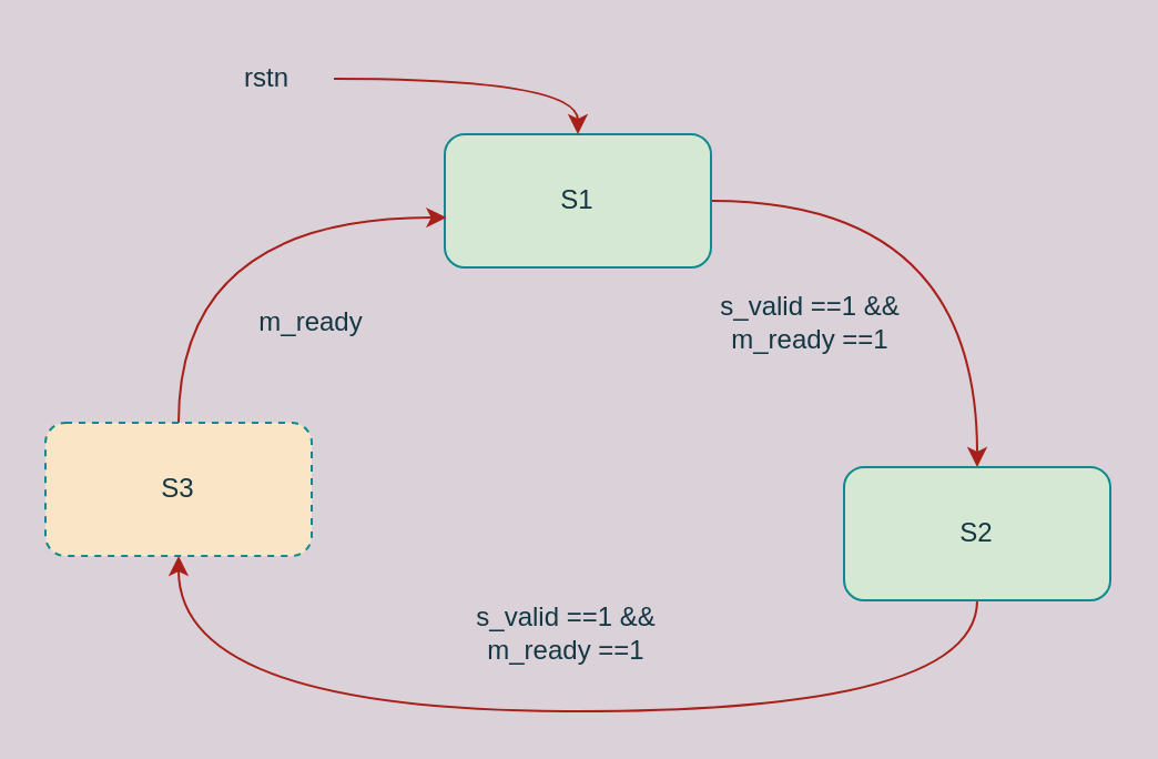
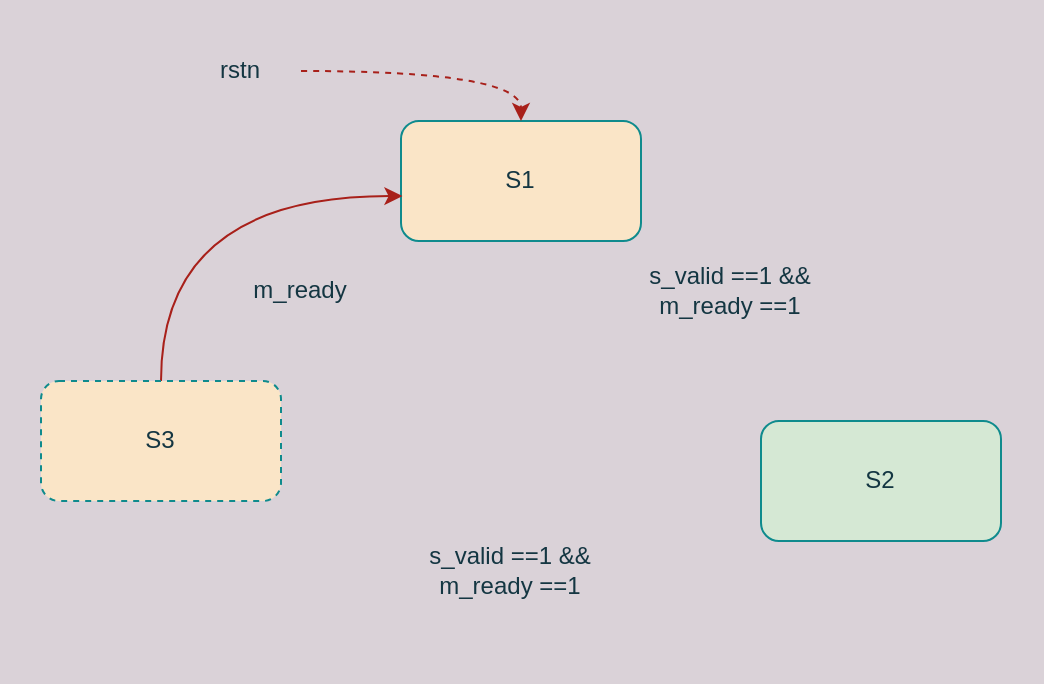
- <mxCell id="8" style="edgeStyle=orthogonalEdgeStyle;curved=1;orthogonalLoop=1;jettySize=auto;html=1;exitX=1;exitY=0.5;exitDx=0;exitDy=0;entryX=0.5;entryY=0;entryDx=0;entryDy=0;labelBackgroundColor=#DAD2D8;strokeColor=#A8201A;fontColor=#143642;" parent="1" source="9" target="3" edge="1"><mxGeometry relative="1" as="geometry" /></mxCell>
+ <mxCell id="8" style="edgeStyle=orthogonalEdgeStyle;curved=1;orthogonalLoop=1;jettySize=auto;html=1;exitX=1;exitY=0.5;exitDx=0;exitDy=0;entryX=0.5;entryY=0;entryDx=0;entryDy=0;labelBackgroundColor=#DAD2D8;strokeColor=#A8201A;fontColor=#143642;dashed=1;" parent="1" source="9" target="3" edge="1"><mxGeometry relative="1" as="geometry" /></mxCell>
- <mxCell id="3" value="S1" style="rounded=1;whiteSpace=wrap;html=1;fillColor=#d5e8d4;strokeColor=#0F8B8D;fontColor=#143642;" parent="1" vertex="1"><mxGeometry x="200" y="60" width="120" height="60" as="geometry" /></mxCell>
+ <mxCell id="3" value="S1" style="rounded=1;whiteSpace=wrap;html=1;fillColor=#FAE5C7;strokeColor=#0F8B8D;fontColor=#143642;" parent="1" vertex="1"><mxGeometry x="200" y="60" width="120" height="60" as="geometry" /></mxCell>
- <mxCell id="2" style="edgeStyle=orthogonalEdgeStyle;orthogonalLoop=1;jettySize=auto;html=1;exitX=1;exitY=0.5;exitDx=0;exitDy=0;entryX=0.5;entryY=0;entryDx=0;entryDy=0;curved=1;labelBackgroundColor=#DAD2D8;strokeColor=#A8201A;fontColor=#143642;" parent="1" source="3" target="7" edge="1"><mxGeometry relative="1" as="geometry" /></mxCell>
- <mxCell id="12" value="m_ready" style="text;html=1;strokeColor=none;fillColor=none;align=center;verticalAlign=middle;whiteSpace=wrap;rounded=0;fontColor=#143642;" parent="1" vertex="1"><mxGeometry x="110" y="130" width="60" height="30" as="geometry" /></mxCell>
+ <mxCell id="12" value="m_ready" style="text;html=1;strokeColor=none;fillColor=none;align=center;verticalAlign=middle;whiteSpace=wrap;rounded=0;fontColor=#143642;" parent="1" vertex="1"><mxGeometry x="120" y="130" width="60" height="30" as="geometry" /></mxCell>
- <mxCell id="6" style="edgeStyle=orthogonalEdgeStyle;curved=1;orthogonalLoop=1;jettySize=auto;html=1;exitX=0.5;exitY=1;exitDx=0;exitDy=0;entryX=0.5;entryY=1;entryDx=0;entryDy=0;labelBackgroundColor=#DAD2D8;strokeColor=#A8201A;fontColor=#143642;" parent="1" source="7" target="5" edge="1"><mxGeometry relative="1" as="geometry"><Array as="points"><mxPoint x="440" y="320" /><mxPoint x="80" y="320" /></Array></mxGeometry></mxCell>
